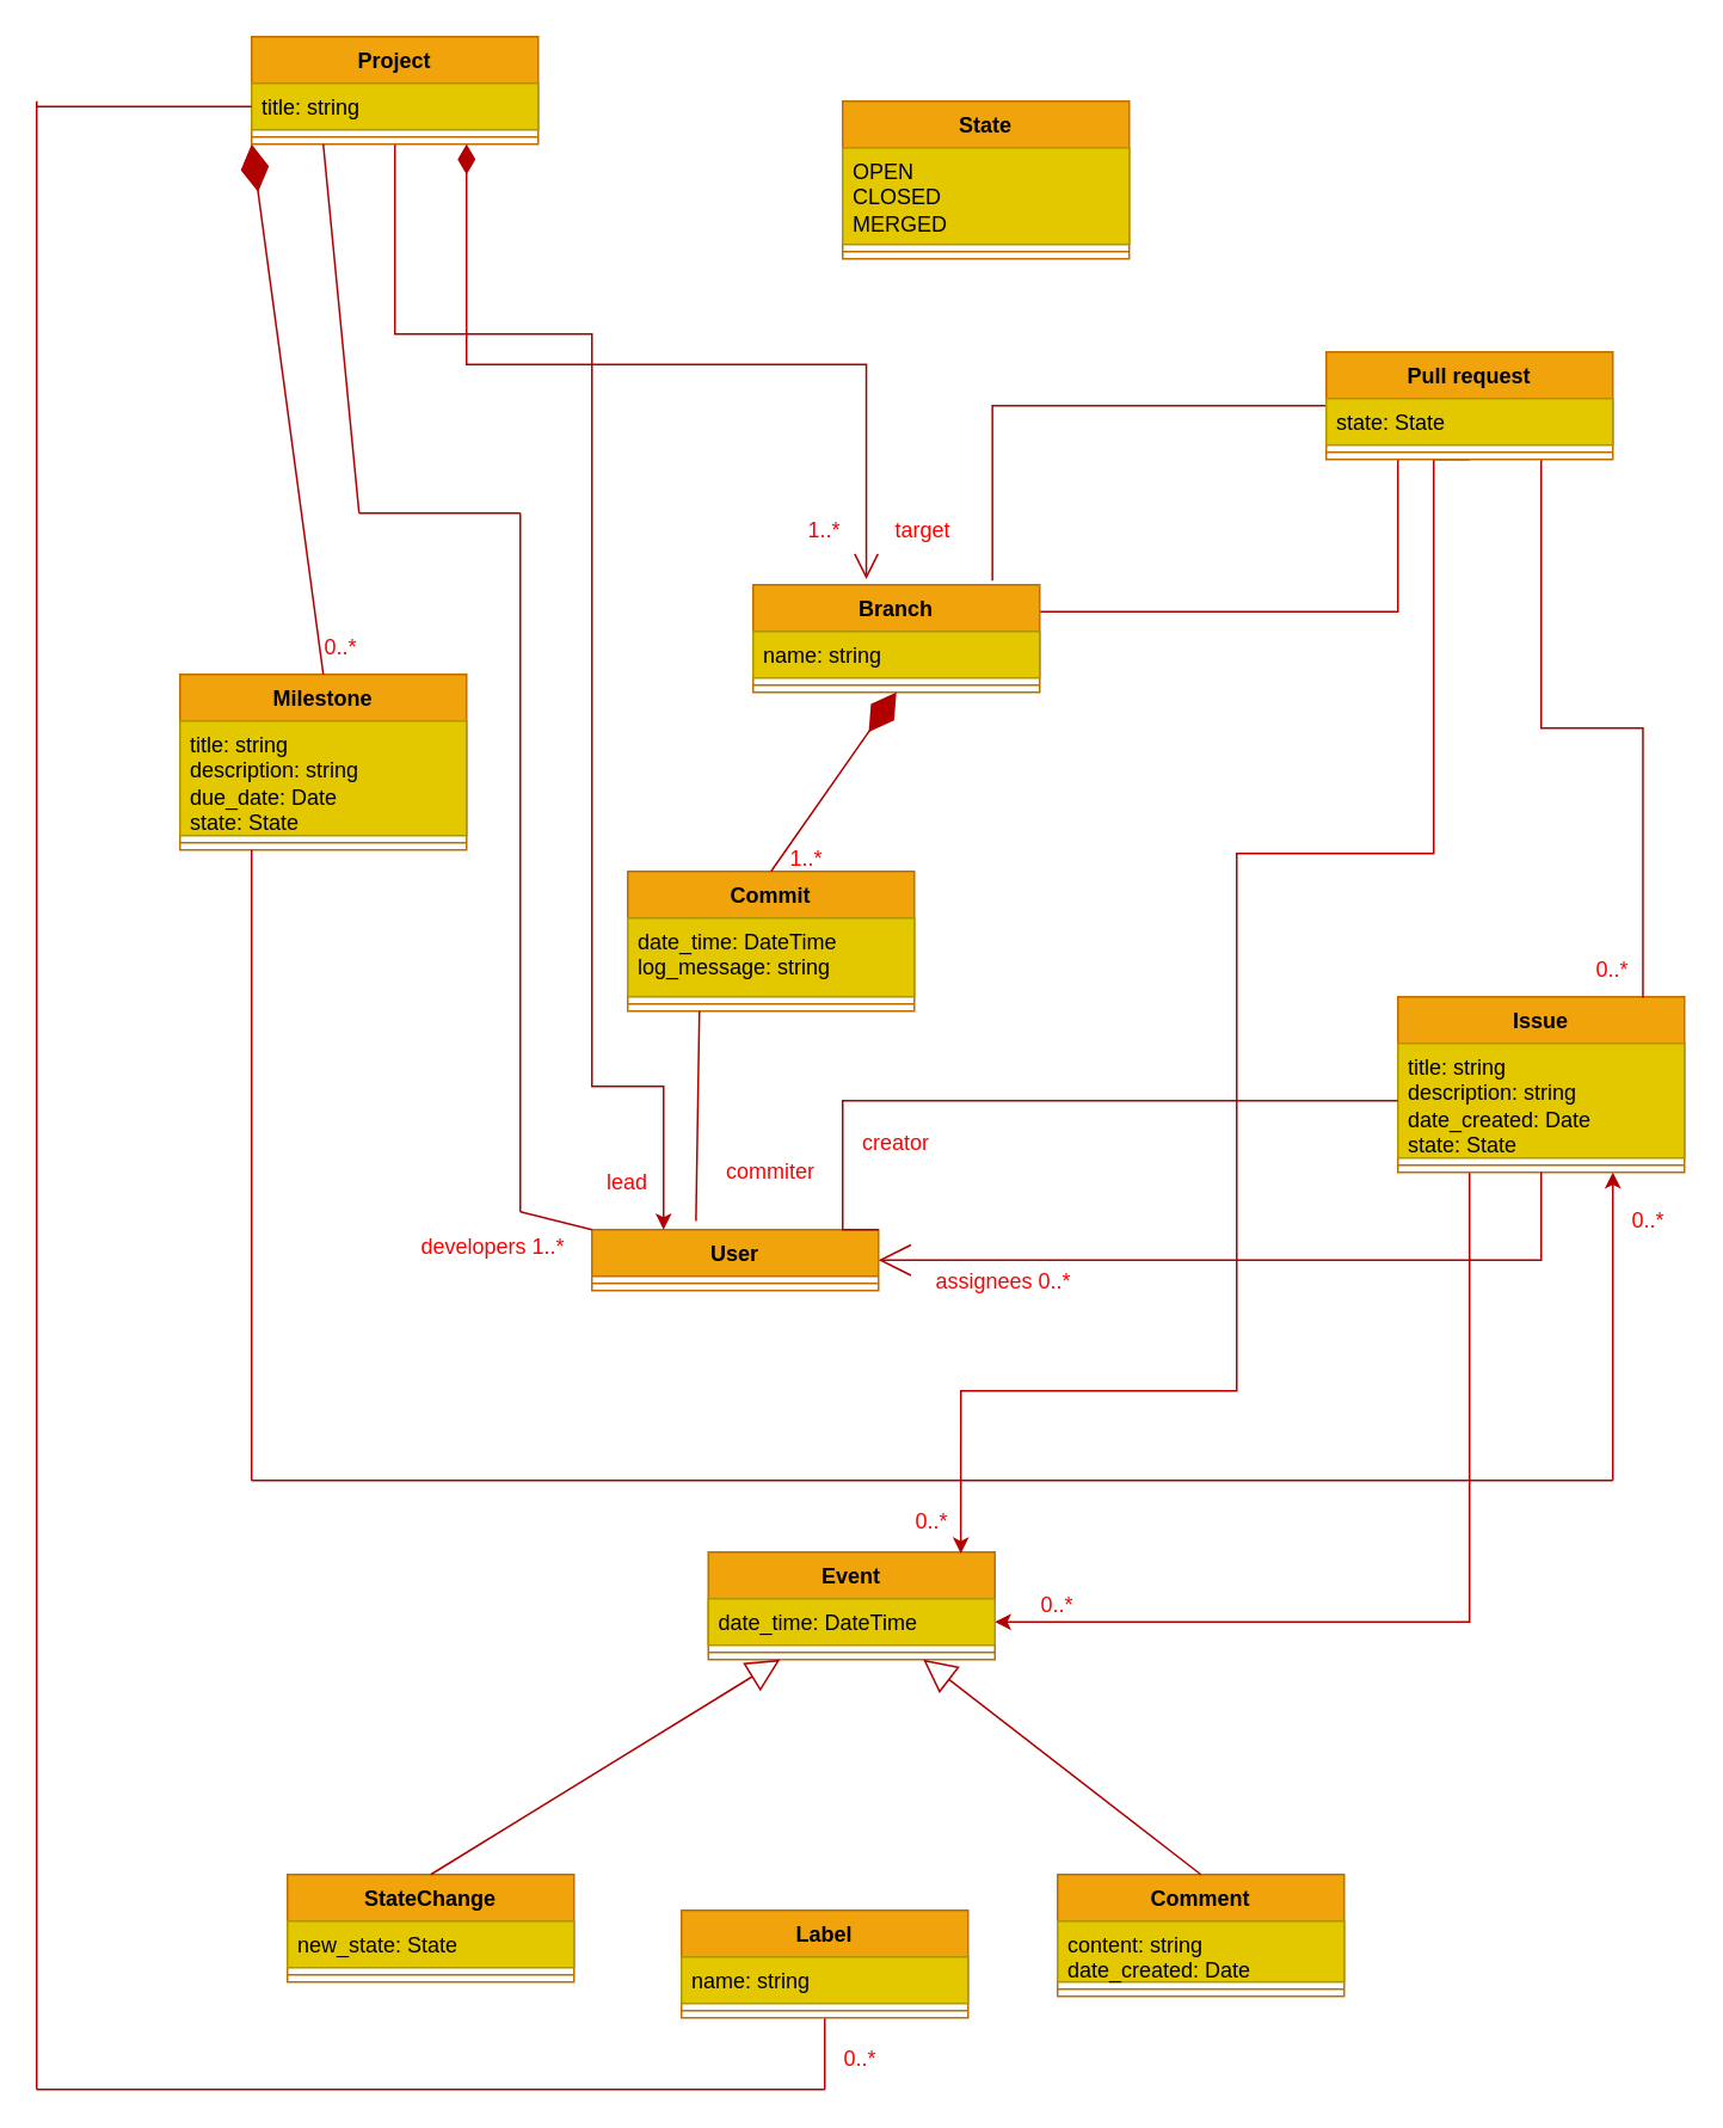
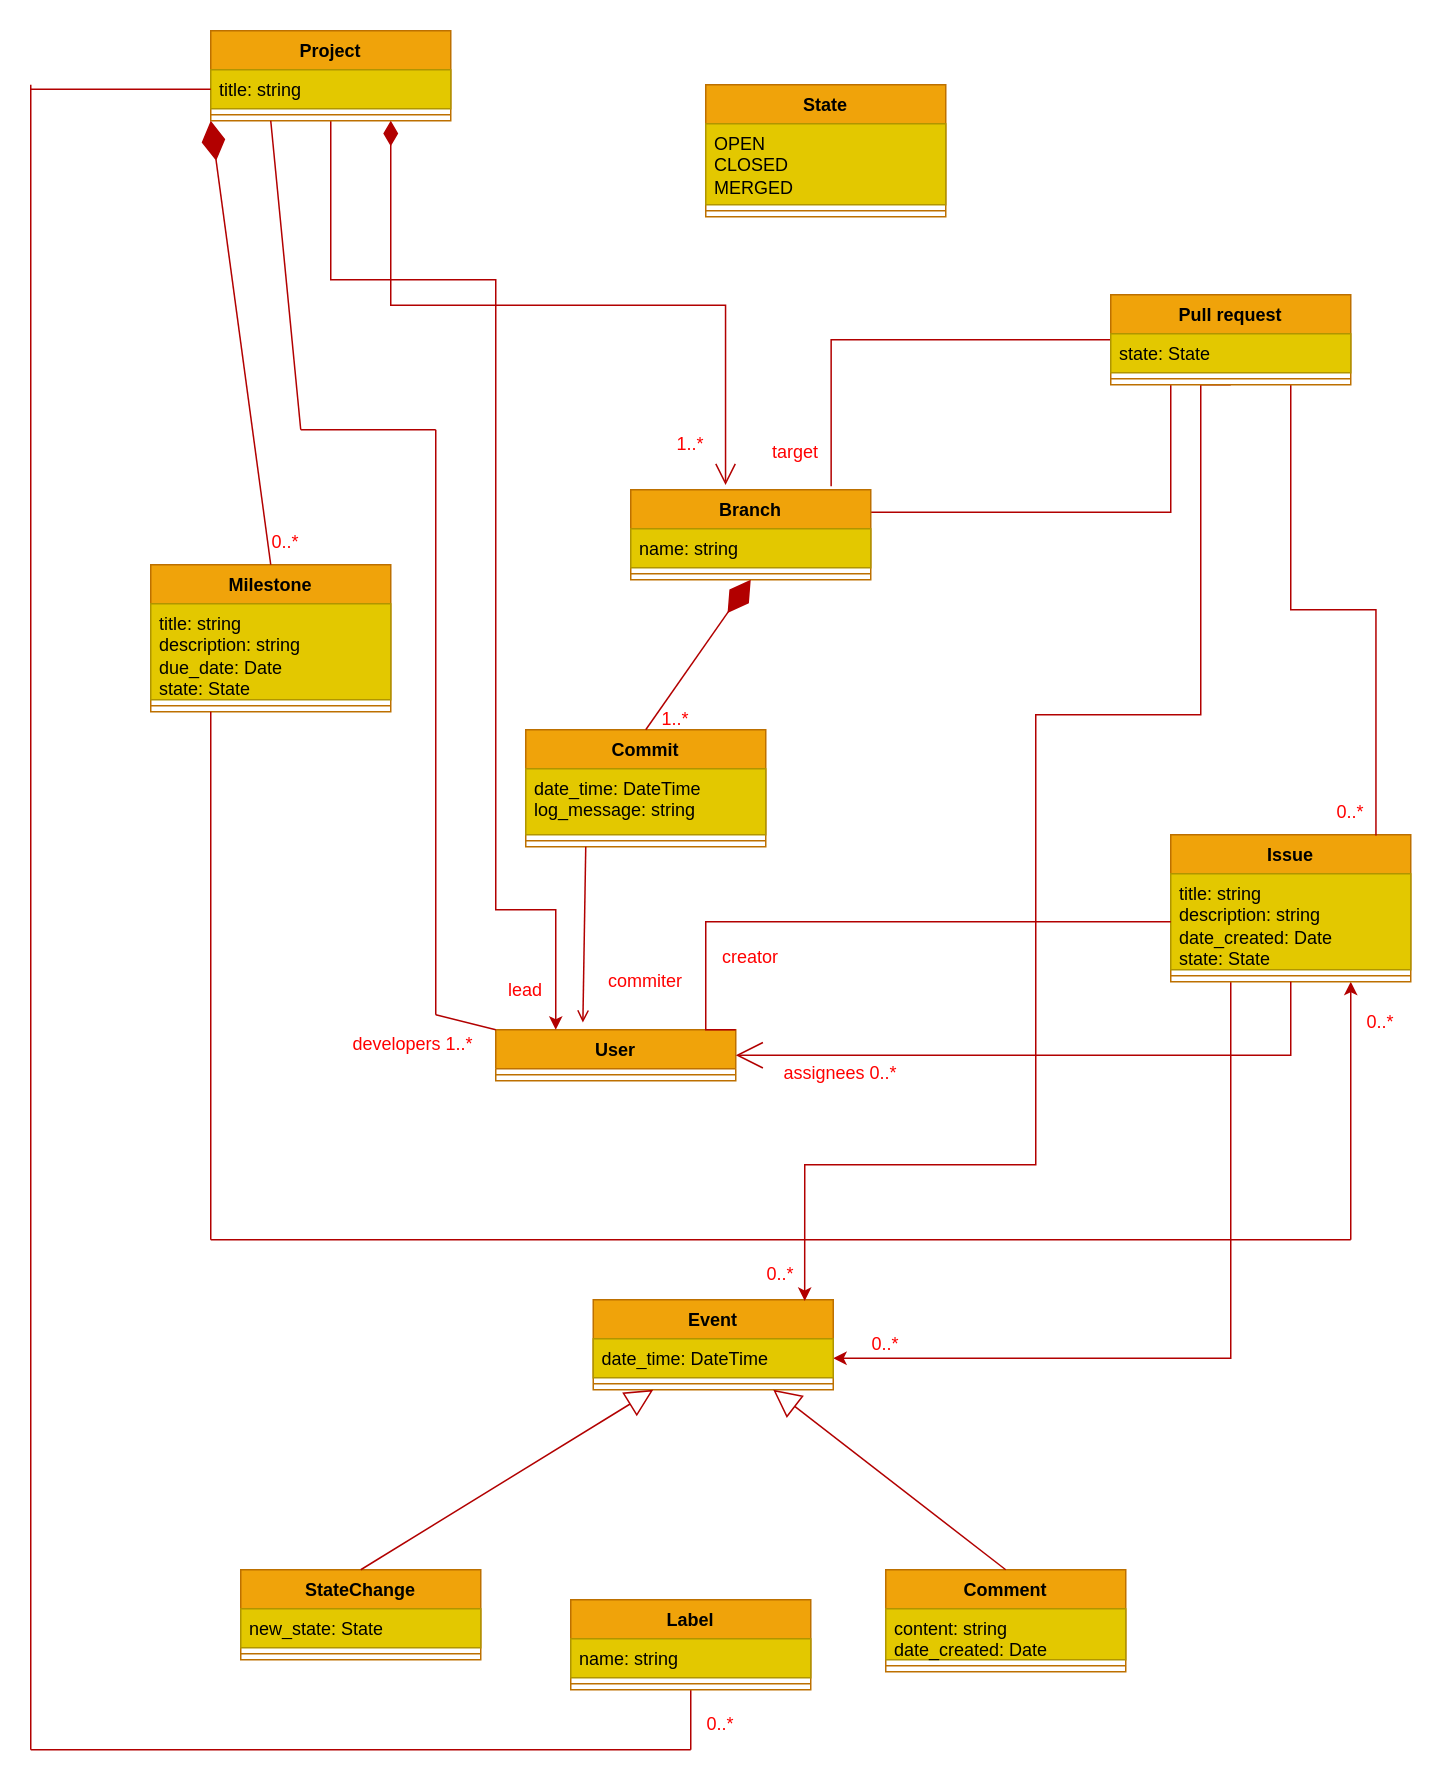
- <mxCell id="42" value="&lt;font color=&quot;#ff0000&quot;&gt;target&lt;/font&gt;" style="text;html=1;fillColor=none;align=center;verticalAlign=middle;whiteSpace=wrap;rounded=0;" parent="1" vertex="1"><mxGeometry x="495" y="286" width="40" height="20" as="geometry" /></mxCell>
+ <mxCell id="42" value="&lt;font color=&quot;#ff0000&quot;&gt;target&lt;/font&gt;" style="text;html=1;fillColor=none;align=center;verticalAlign=middle;whiteSpace=wrap;rounded=0;" parent="1" vertex="1"><mxGeometry x="510" y="291" width="40" height="20" as="geometry" /></mxCell>
- <mxCell id="59" value="" style="endArrow=none;html=1;rounded=0;exitX=0.25;exitY=1;exitDx=0;exitDy=0;entryX=0.363;entryY=-0.141;entryDx=0;entryDy=0;entryPerimeter=0;fillColor=#e51400;strokeColor=#B20000;" parent="1" source="7" target="13" edge="1"><mxGeometry width="50" height="50" relative="1" as="geometry"><mxPoint x="410" y="576" as="sourcePoint" /><mxPoint x="460" y="526" as="targetPoint" /></mxGeometry></mxCell>
+ <mxCell id="59" value="" style="endArrow=open;html=1;rounded=0;exitX=0.25;exitY=1;exitDx=0;exitDy=0;entryX=0.363;entryY=-0.141;entryDx=0;entryDy=0;entryPerimeter=0;fillColor=#e51400;strokeColor=#B20000;" parent="1" source="7" target="13" edge="1"><mxGeometry width="50" height="50" relative="1" as="geometry"><mxPoint x="410" y="576" as="sourcePoint" /><mxPoint x="460" y="526" as="targetPoint" /></mxGeometry></mxCell>
